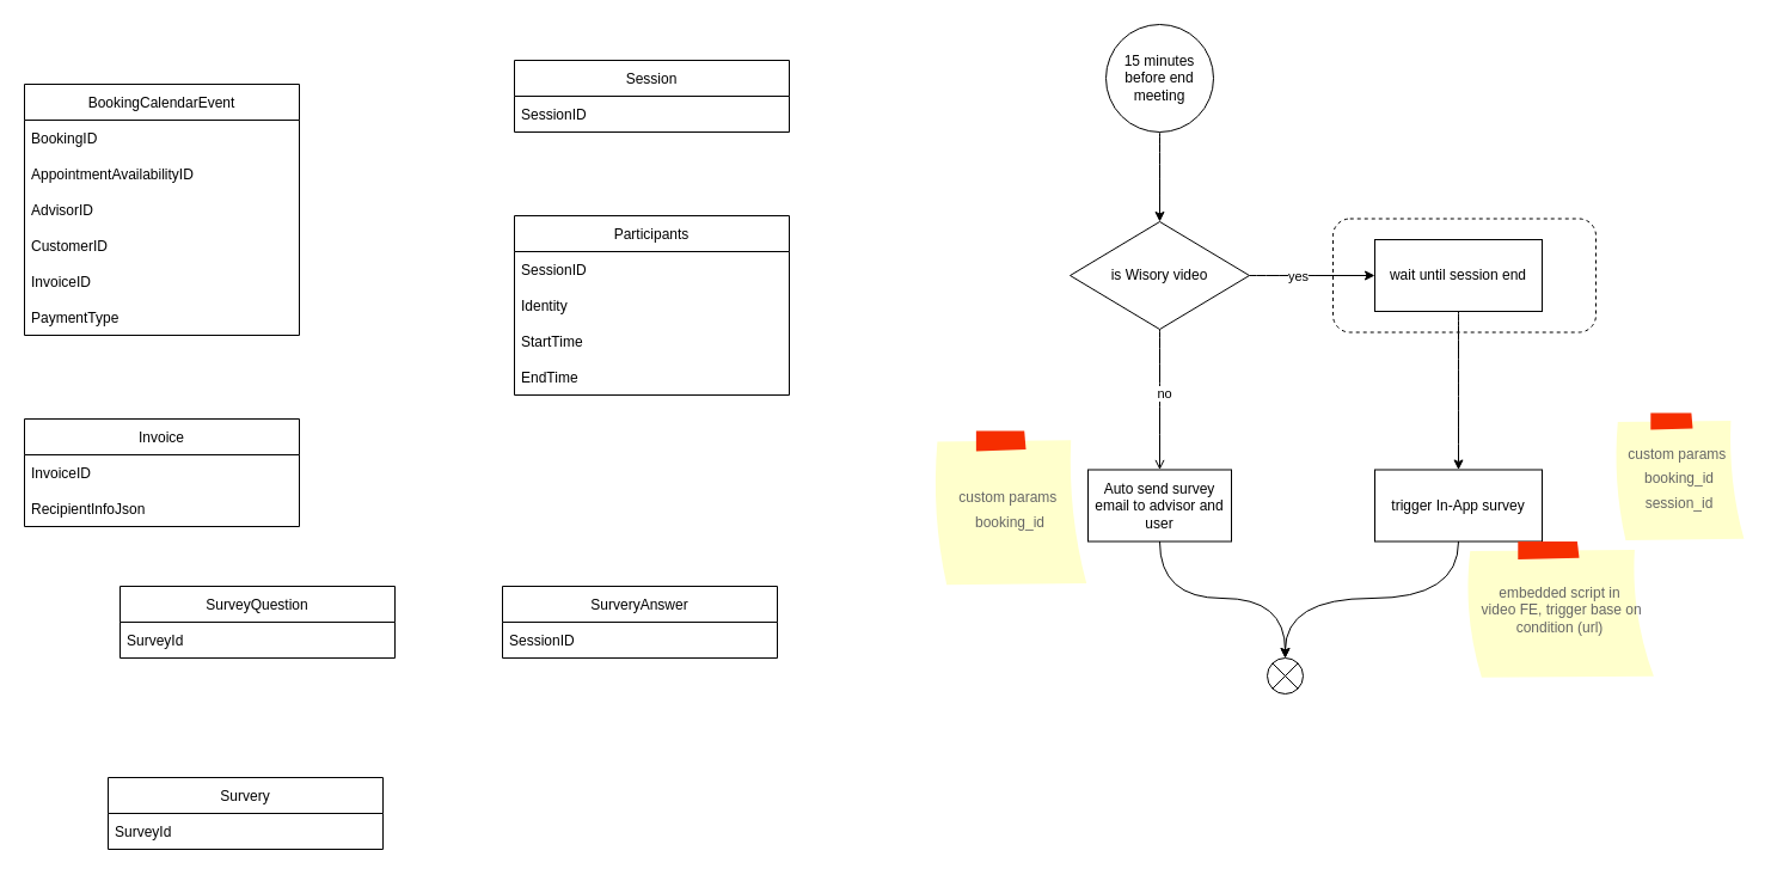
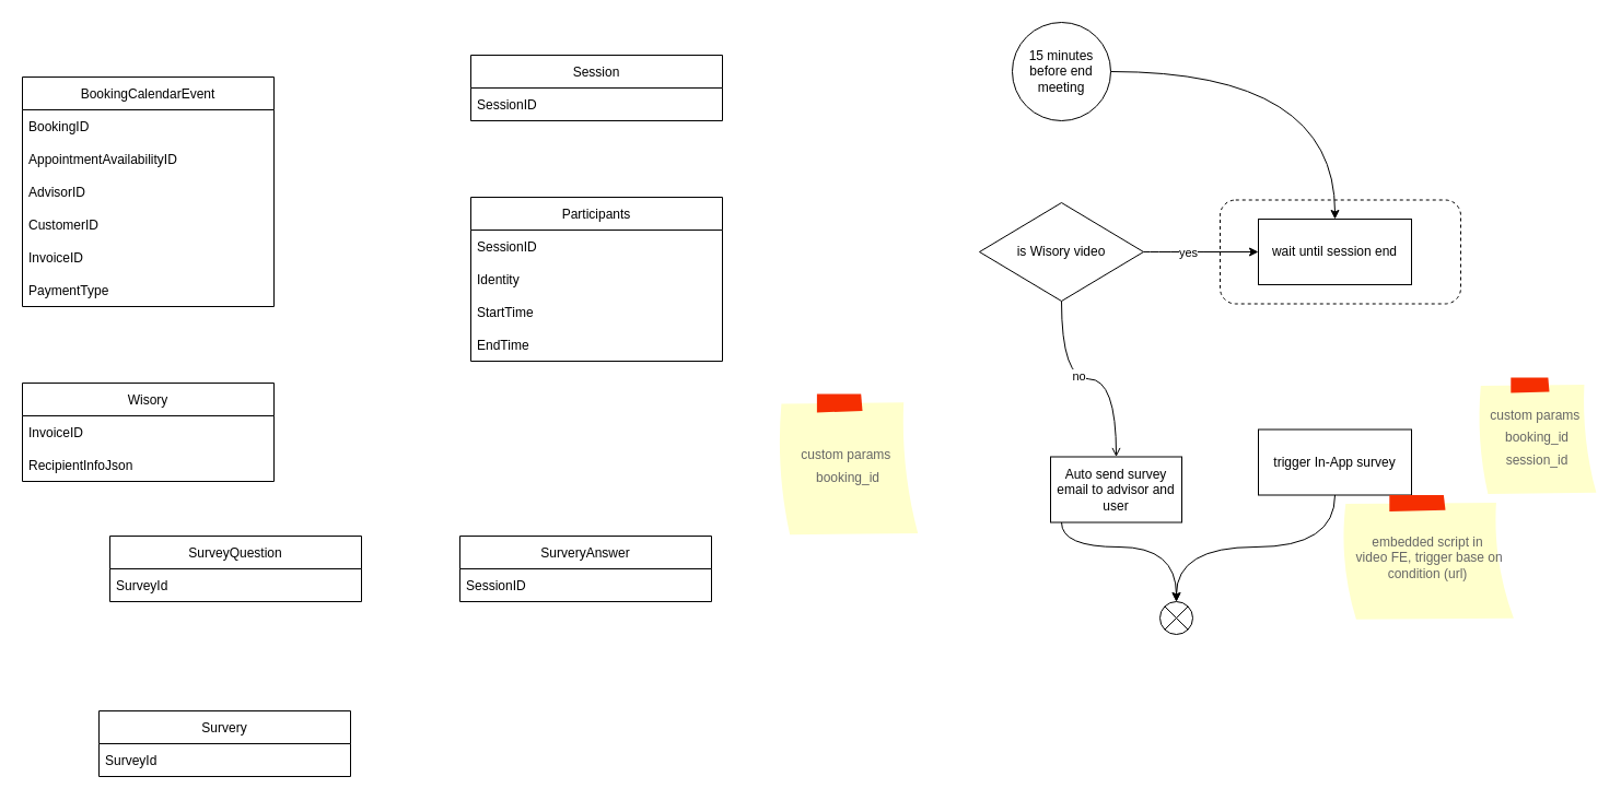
- <mxCell id="26" style="edgeStyle=orthogonalEdgeStyle;orthogonalLoop=1;jettySize=auto;html=1;curved=1;" edge="1" parent="1" source="27" target="32"><mxGeometry relative="1" as="geometry" /></mxCell>
+ <mxCell id="26" style="edgeStyle=orthogonalEdgeStyle;orthogonalLoop=1;jettySize=auto;html=1;curved=1;" edge="1" parent="1" source="27" target="34"><mxGeometry relative="1" as="geometry" /></mxCell>
- <mxCell id="33" value="" style="edgeStyle=orthogonalEdgeStyle;orthogonalLoop=1;jettySize=auto;html=1;curved=1;" edge="1" parent="1" source="34" target="38"><mxGeometry relative="1" as="geometry" /></mxCell>
- <mxCell id="10" value="Invoice" style="swimlane;fontStyle=0;childLayout=stackLayout;horizontal=1;startSize=30;horizontalStack=0;resizeParent=1;resizeParentMax=0;resizeLast=0;collapsible=1;marginBottom=0;" parent="1" vertex="1"><mxGeometry x="20" y="350" width="230" height="90" as="geometry" /></mxCell>
+ <mxCell id="10" value="Wisory" style="swimlane;fontStyle=0;childLayout=stackLayout;horizontal=1;startSize=30;horizontalStack=0;resizeParent=1;resizeParentMax=0;resizeLast=0;collapsible=1;marginBottom=0;" parent="1" vertex="1"><mxGeometry x="20" y="350" width="230" height="90" as="geometry" /></mxCell>
- <mxCell id="36" value="Auto send survey email to advisor and user" style="whiteSpace=wrap;html=1;" vertex="1" parent="1"><mxGeometry x="910" y="392.5" width="120" height="60" as="geometry" /></mxCell>
+ <mxCell id="36" value="Auto send survey email to advisor and user" style="whiteSpace=wrap;html=1;" vertex="1" parent="1"><mxGeometry x="960" y="417.5" width="120" height="60" as="geometry" /></mxCell>
- <mxCell id="40" value="&lt;font style=&quot;font-size: 12px&quot;&gt;custom params&amp;nbsp;&lt;br&gt;booking_id&lt;/font&gt;" style="strokeWidth=1;shadow=0;dashed=0;align=center;html=1;shape=mxgraph.mockup.text.stickyNote2;fontColor=#666666;mainText=;fontSize=17;whiteSpace=wrap;fillColor=#ffffcc;strokeColor=#F62E00;" vertex="1" parent="1"><mxGeometry x="780" y="360" width="130" height="130" as="geometry" /></mxCell>
+ <mxCell id="40" value="&lt;font style=&quot;font-size: 12px&quot;&gt;custom params&amp;nbsp;&lt;br&gt;booking_id&lt;/font&gt;" style="strokeWidth=1;shadow=0;dashed=0;align=center;html=1;shape=mxgraph.mockup.text.stickyNote2;fontColor=#666666;mainText=;fontSize=17;whiteSpace=wrap;fillColor=#ffffcc;strokeColor=#F62E00;" vertex="1" parent="1"><mxGeometry x="710" y="360" width="130" height="130" as="geometry" /></mxCell>
